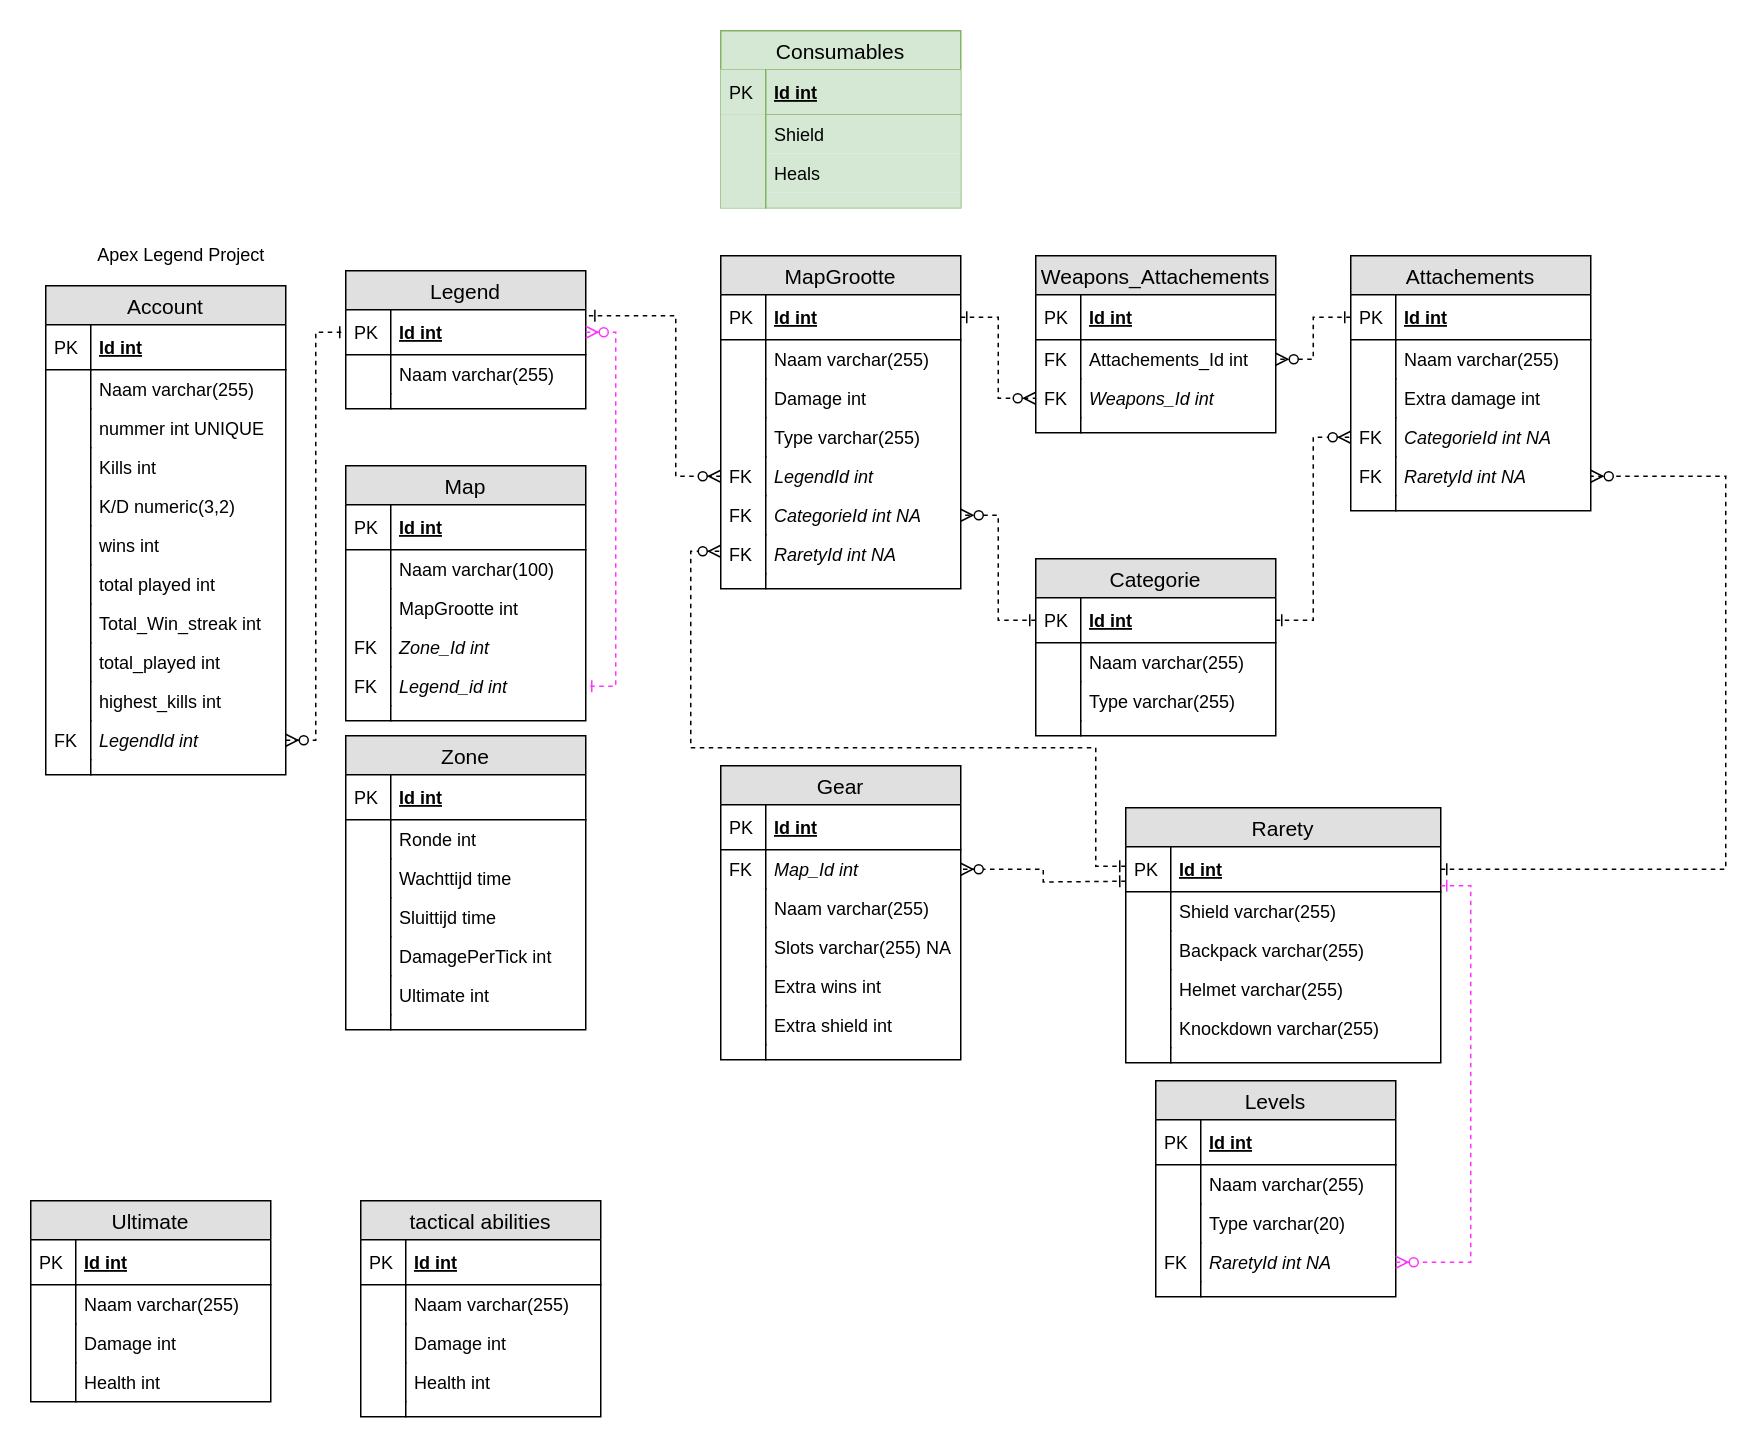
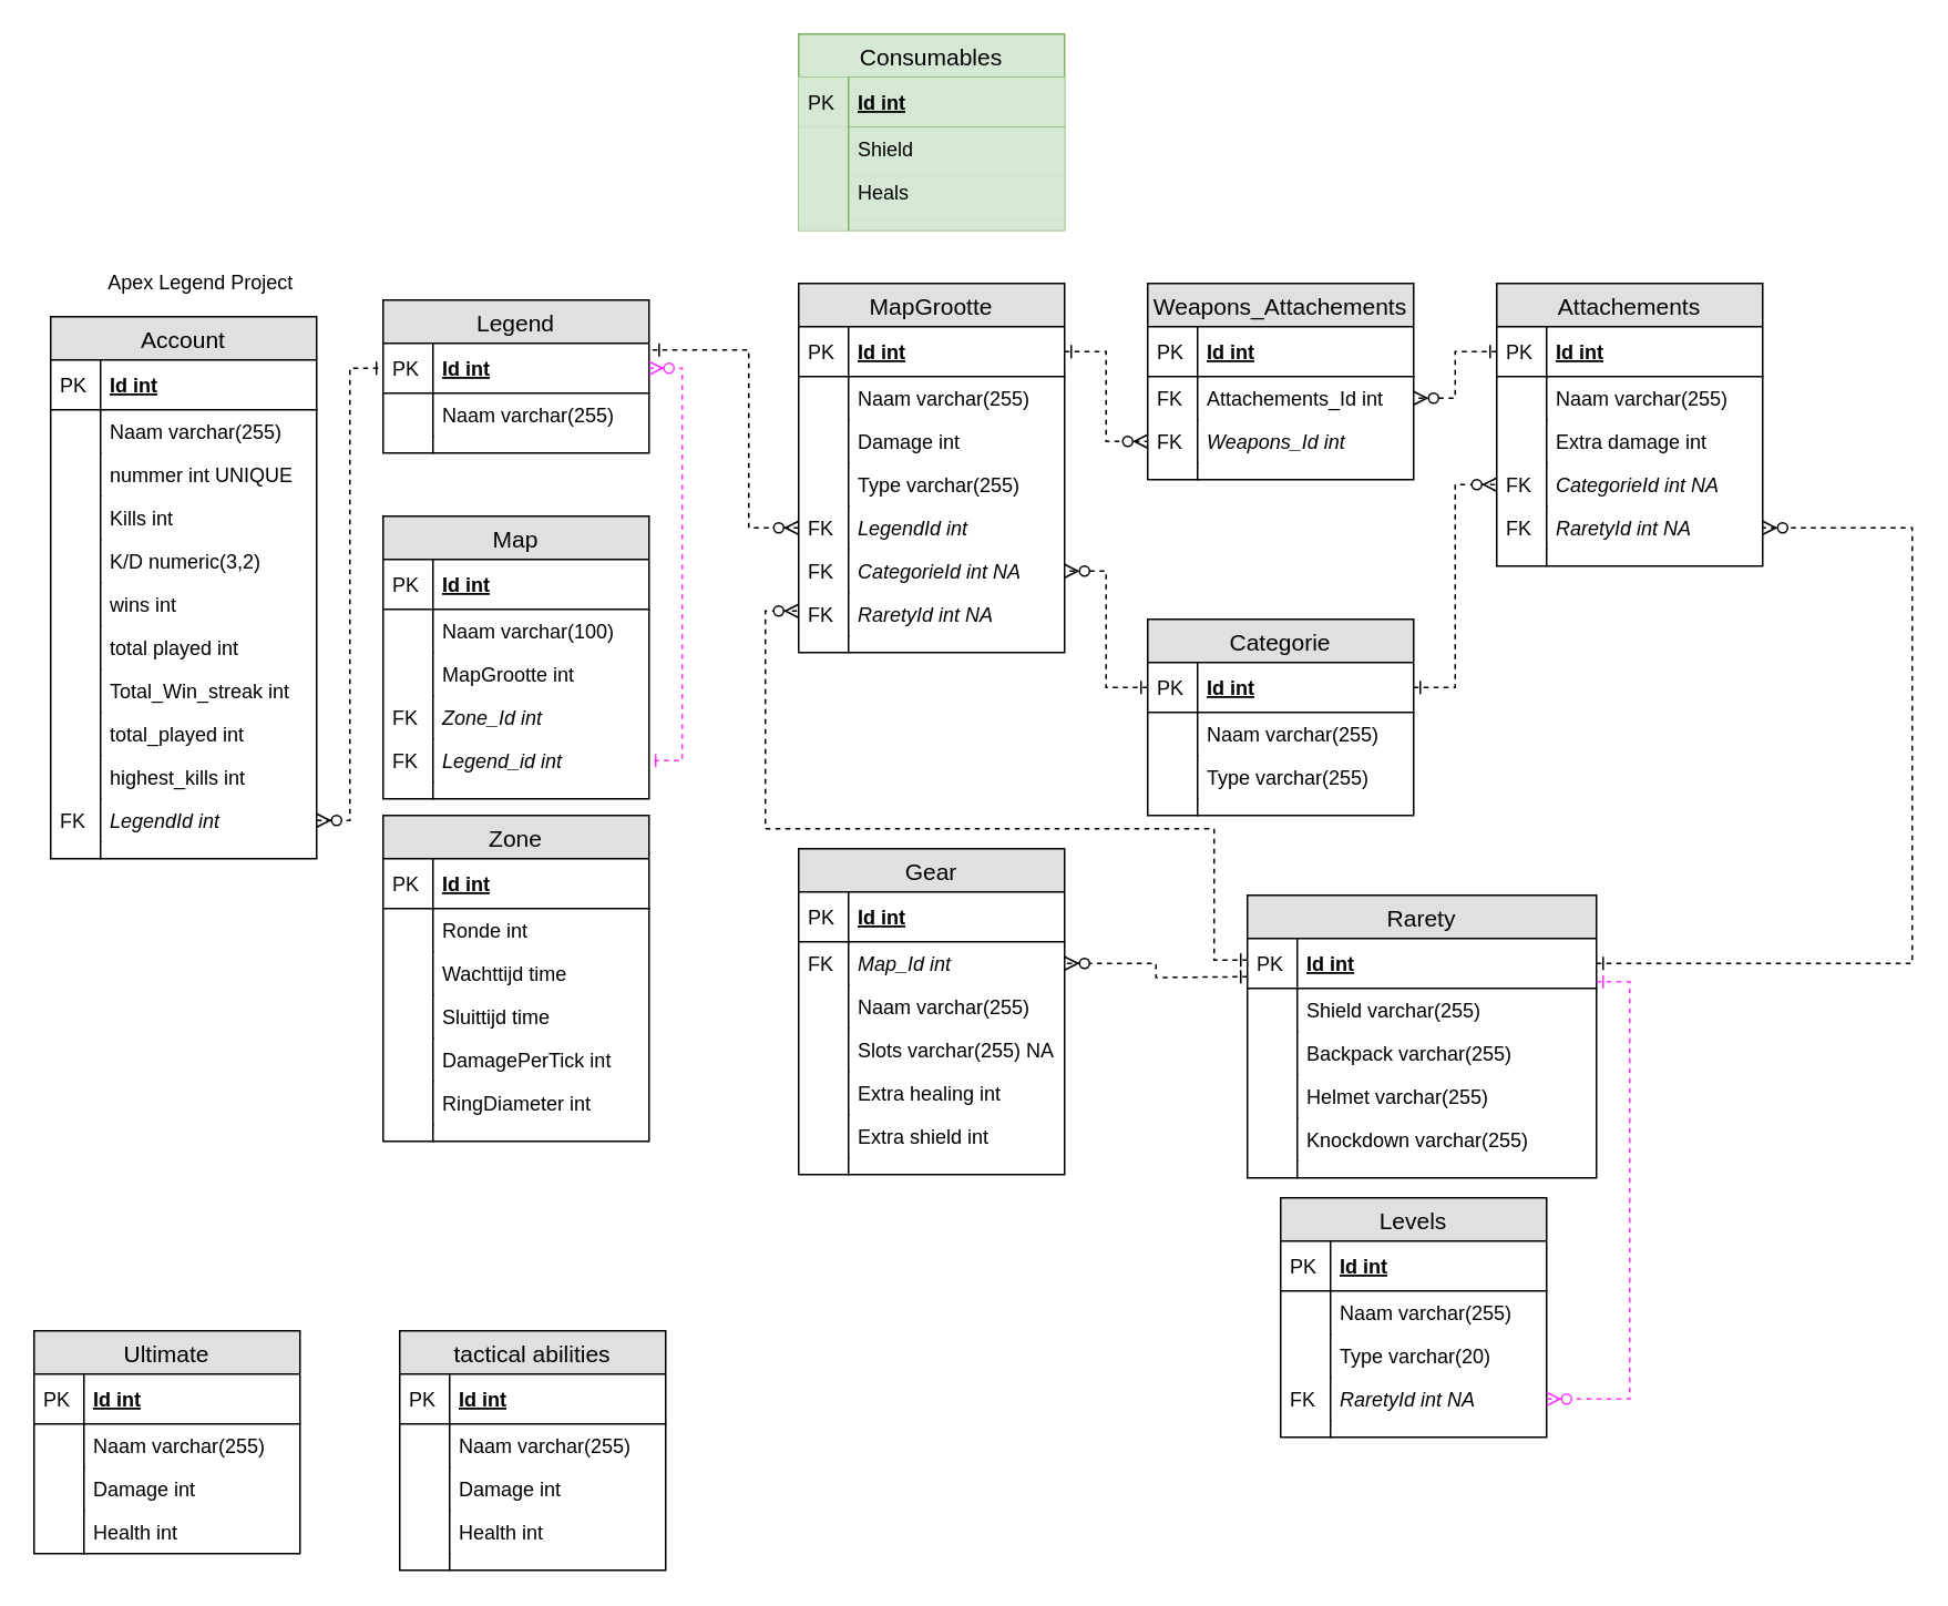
- <mxCell id="120" value="Extra wins int" style="shape=partialRectangle;top=0;left=0;right=0;bottom=0;align=left;verticalAlign=top;fillColor=none;spacingLeft=34;spacingRight=4;overflow=hidden;rotatable=0;points=[[0,0.5],[1,0.5]];portConstraint=eastwest;dropTarget=0;fontSize=12;" vertex="1" parent="111"><mxGeometry y="134" width="160" height="26" as="geometry" /></mxCell>
+ <mxCell id="120" value="Extra healing int" style="shape=partialRectangle;top=0;left=0;right=0;bottom=0;align=left;verticalAlign=top;fillColor=none;spacingLeft=34;spacingRight=4;overflow=hidden;rotatable=0;points=[[0,0.5],[1,0.5]];portConstraint=eastwest;dropTarget=0;fontSize=12;" vertex="1" parent="111"><mxGeometry y="134" width="160" height="26" as="geometry" /></mxCell>
- <mxCell id="172" value="Ultimate int" style="shape=partialRectangle;top=0;left=0;right=0;bottom=0;align=left;verticalAlign=top;fillColor=none;spacingLeft=34;spacingRight=4;overflow=hidden;rotatable=0;points=[[0,0.5],[1,0.5]];portConstraint=eastwest;dropTarget=0;fontSize=12;" vertex="1" parent="161"><mxGeometry y="160" width="160" height="26" as="geometry" /></mxCell>
+ <mxCell id="172" value="RingDiameter int" style="shape=partialRectangle;top=0;left=0;right=0;bottom=0;align=left;verticalAlign=top;fillColor=none;spacingLeft=34;spacingRight=4;overflow=hidden;rotatable=0;points=[[0,0.5],[1,0.5]];portConstraint=eastwest;dropTarget=0;fontSize=12;" vertex="1" parent="161"><mxGeometry y="160" width="160" height="26" as="geometry" /></mxCell>
